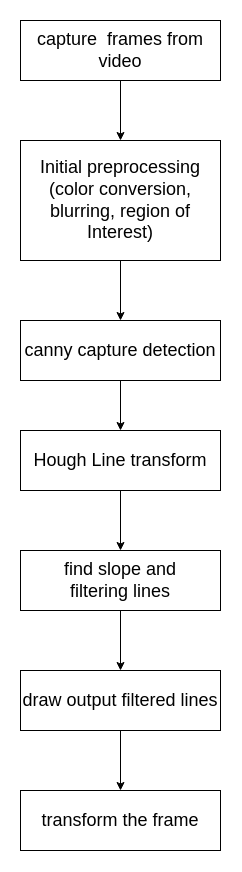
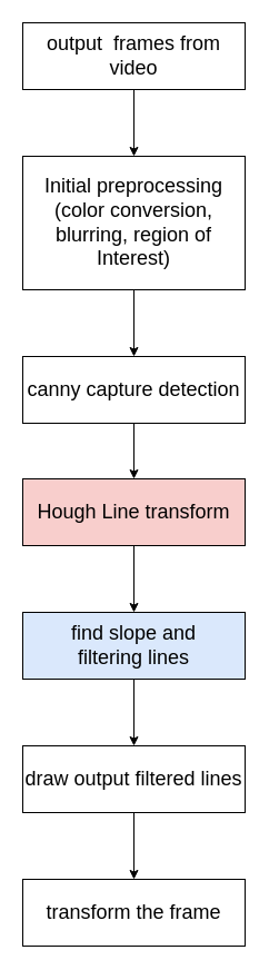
- <mxCell id="3" value="&lt;font style=&quot;font-size: 18px;&quot;&gt;capture&amp;nbsp; frames from video&lt;/font&gt;" style="rounded=0;whiteSpace=wrap;html=1;" vertex="1" parent="1"><mxGeometry x="20" y="20" width="200" height="60" as="geometry" /></mxCell>
+ <mxCell id="3" value="&lt;font style=&quot;font-size: 18px;&quot;&gt;output&amp;nbsp; frames from video&lt;/font&gt;" style="rounded=0;whiteSpace=wrap;html=1;" vertex="1" parent="1"><mxGeometry x="20" y="20" width="200" height="60" as="geometry" /></mxCell>
- <mxCell id="9" value="Hough Line transform" style="rounded=0;whiteSpace=wrap;html=1;fontSize=18;" vertex="1" parent="1"><mxGeometry x="20" y="430" width="200" height="60" as="geometry" /></mxCell>
+ <mxCell id="9" value="Hough Line transform" style="rounded=0;whiteSpace=wrap;html=1;fontSize=18;fillColor=#f8cecc;" vertex="1" parent="1"><mxGeometry x="20" y="430" width="200" height="60" as="geometry" /></mxCell>
- <mxCell id="11" value="find slope and&lt;br&gt;filtering lines" style="rounded=0;whiteSpace=wrap;html=1;fontSize=18;" vertex="1" parent="1"><mxGeometry x="20" y="550" width="200" height="60" as="geometry" /></mxCell>
+ <mxCell id="11" value="find slope and&lt;br&gt;filtering lines" style="rounded=0;whiteSpace=wrap;html=1;fontSize=18;fillColor=#dae8fc;" vertex="1" parent="1"><mxGeometry x="20" y="550" width="200" height="60" as="geometry" /></mxCell>
